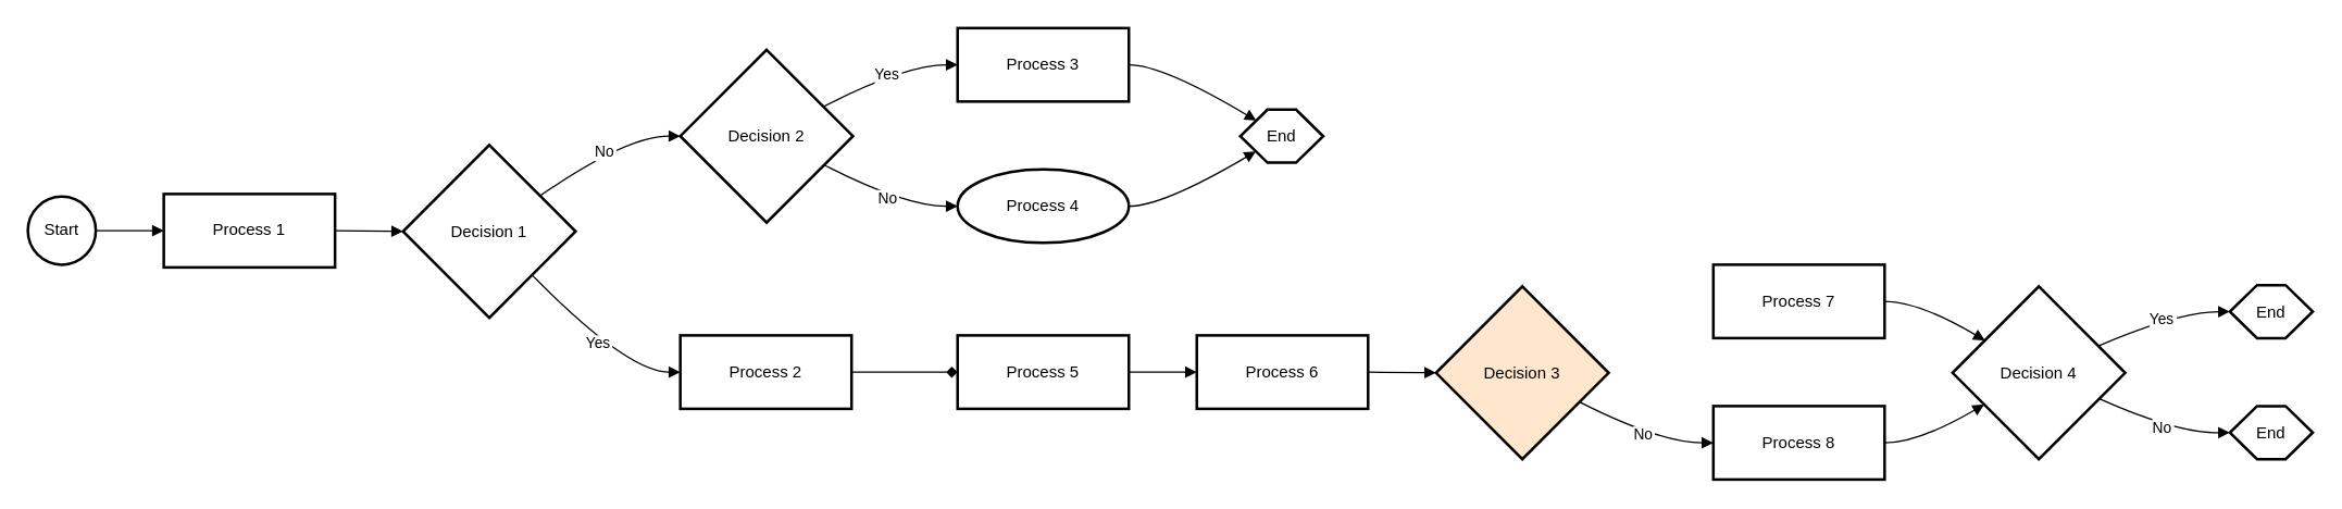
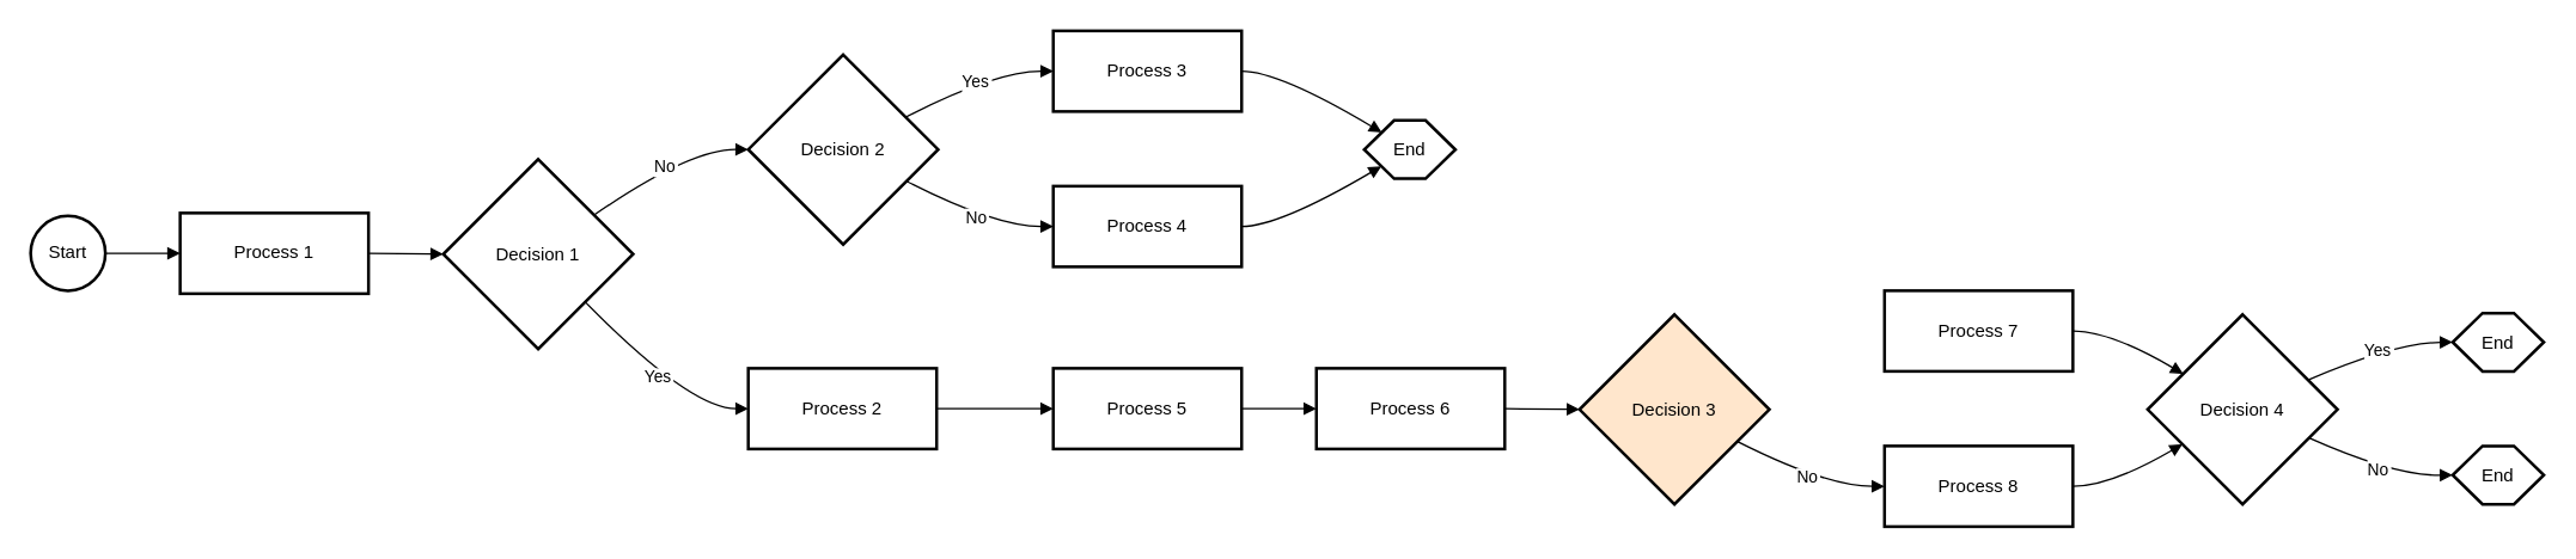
- <mxCell id="8" value="Process 4" style="ellipse;whiteSpace=wrap;strokeWidth=2;" vertex="1" parent="1"><mxGeometry x="704" y="124" width="126" height="54" as="geometry" /></mxCell>
+ <mxCell id="8" value="Process 4" style="whiteSpace=wrap;strokeWidth=2;" vertex="1" parent="1"><mxGeometry x="704" y="124" width="126" height="54" as="geometry" /></mxCell>
- <mxCell id="26" value="" style="curved=1;startArrow=none;endArrow=diamond;exitX=1;exitY=0.5;entryX=0;entryY=0.5;" edge="1" parent="1" source="5" target="10"><mxGeometry relative="1" as="geometry"><Array as="points" /></mxGeometry></mxCell>
+ <mxCell id="26" value="" style="curved=1;startArrow=none;endArrow=block;exitX=1;exitY=0.5;entryX=0;entryY=0.5;" edge="1" parent="1" source="5" target="10"><mxGeometry relative="1" as="geometry"><Array as="points" /></mxGeometry></mxCell>
